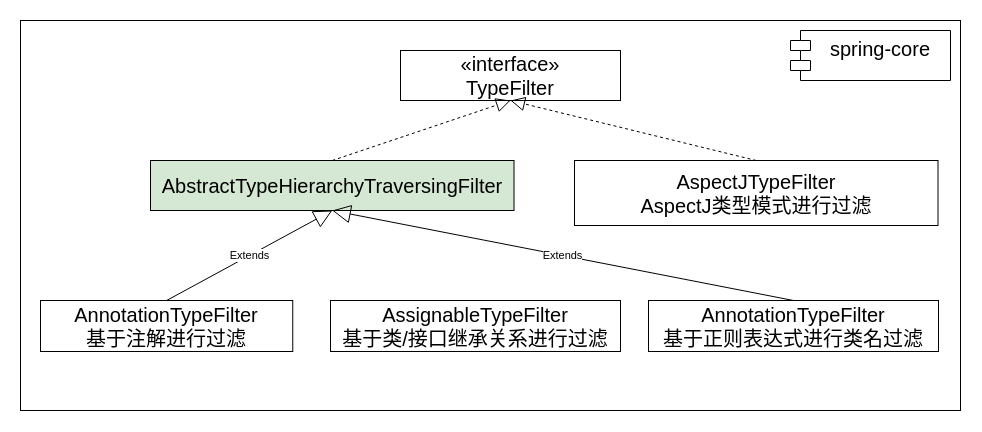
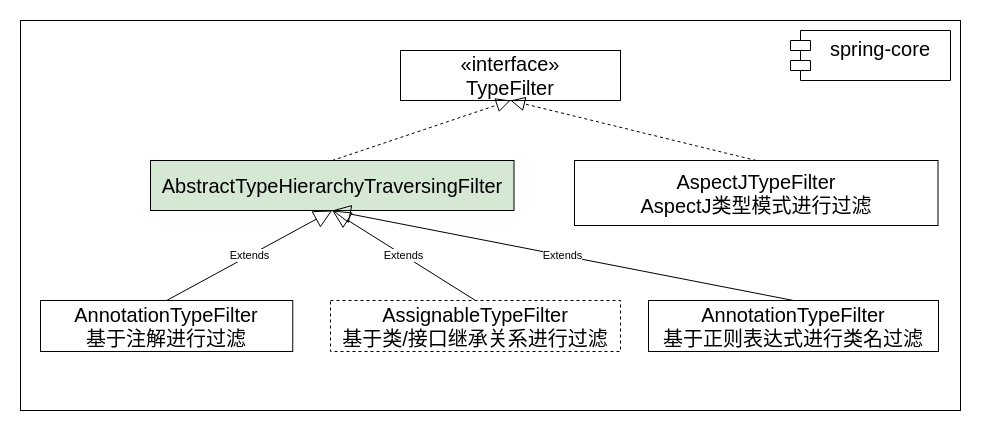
+ <mxCell id="10" value="Extends" style="endArrow=block;endSize=16;endFill=0;html=1;rounded=0;exitX=0.5;exitY=0;exitDx=0;exitDy=0;entryX=0.5;entryY=1;entryDx=0;entryDy=0;" edge="1" parent="1" source="9" target="5"><mxGeometry width="160" relative="1" as="geometry"><mxPoint x="410" y="260" as="sourcePoint" /><mxPoint x="570" y="260" as="targetPoint" /></mxGeometry></mxCell>
- <mxCell id="9" value="AssignableTypeFilter&lt;div&gt;基于类/接口继承关系进行过滤&lt;/div&gt;" style="html=1;whiteSpace=wrap;fontSize=20;verticalAlign=middle;align=center;" vertex="1" parent="1"><mxGeometry x="330" y="300" width="290" height="51" as="geometry" /></mxCell>
+ <mxCell id="9" value="AssignableTypeFilter&lt;div&gt;基于类/接口继承关系进行过滤&lt;/div&gt;" style="html=1;whiteSpace=wrap;fontSize=20;verticalAlign=middle;align=center;dashed=1;" vertex="1" parent="1"><mxGeometry x="330" y="300" width="290" height="51" as="geometry" /></mxCell>
